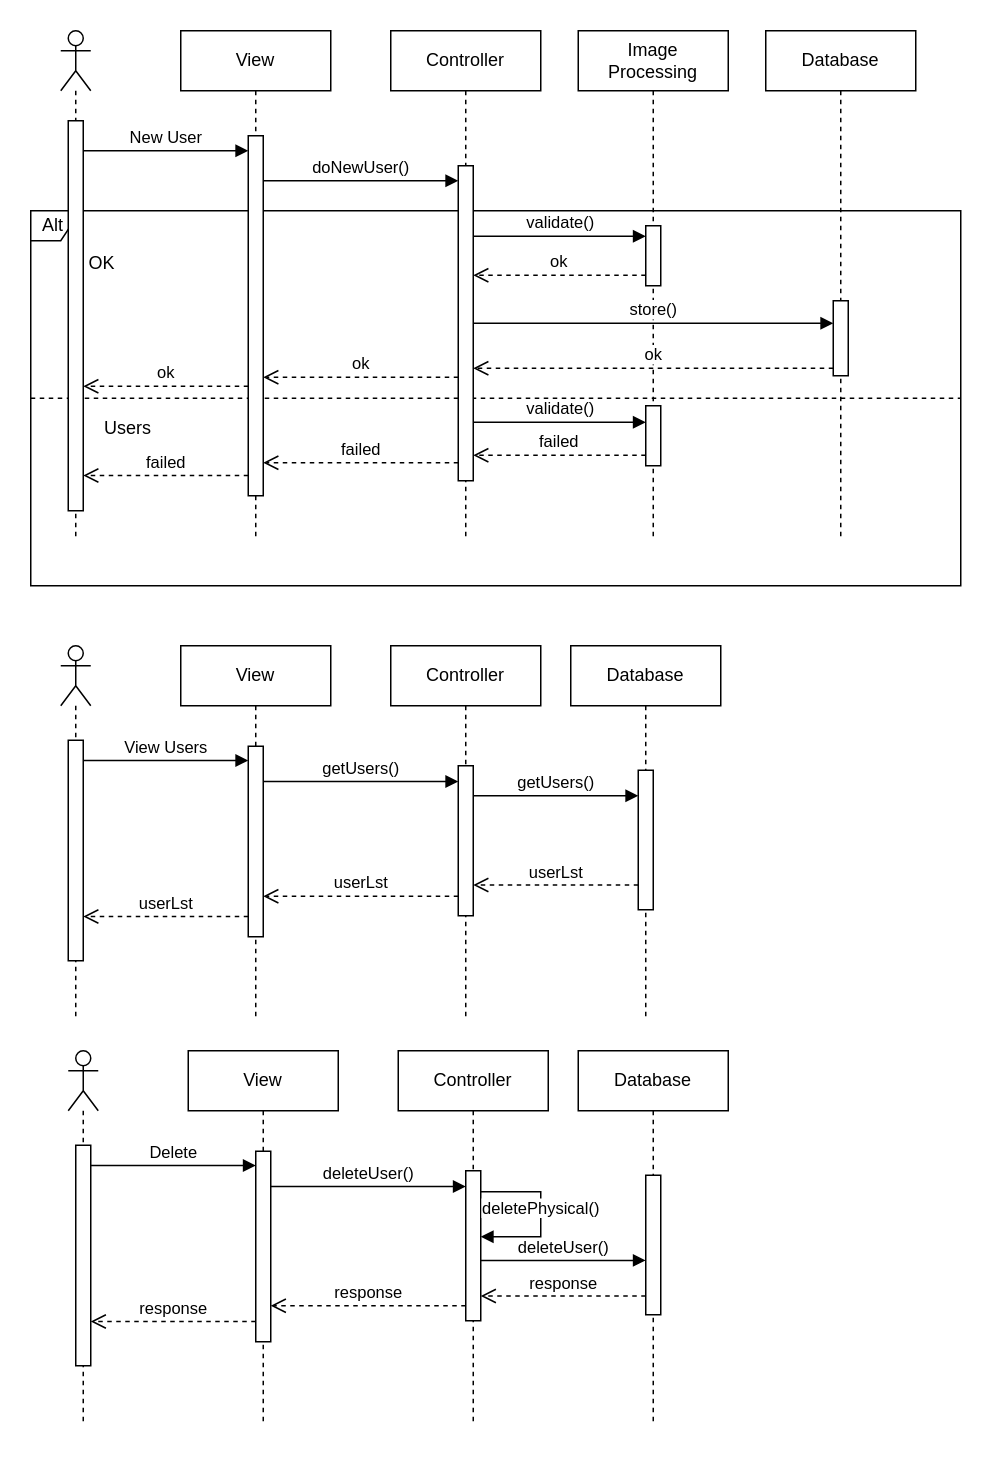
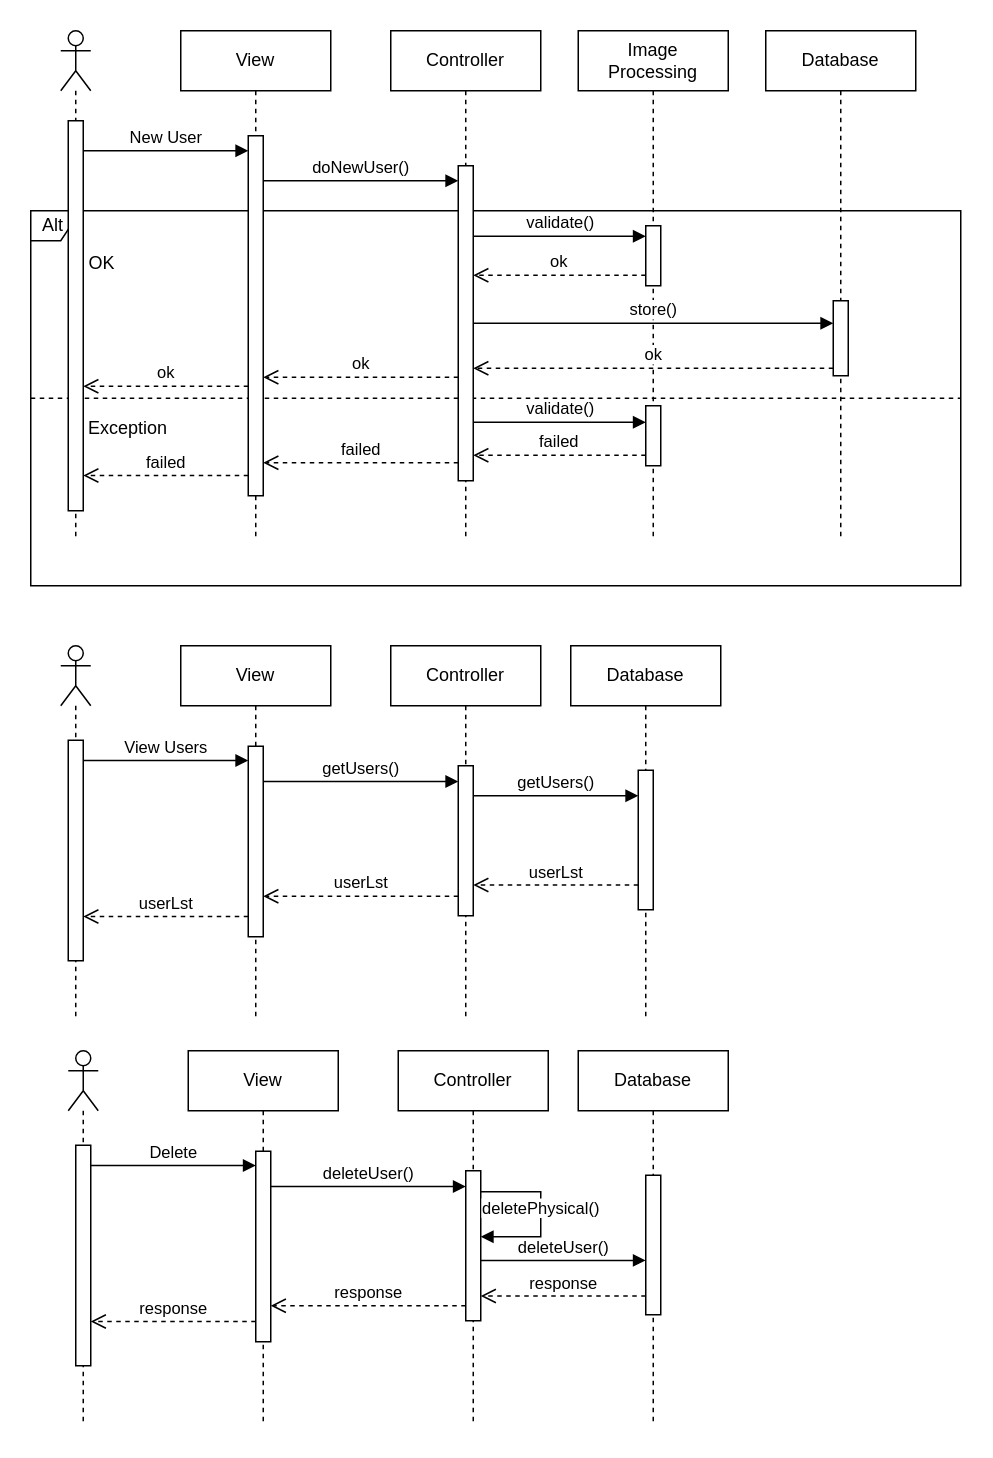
- <mxCell id="7" value="Users" style="text;html=1;align=center;verticalAlign=middle;whiteSpace=wrap;rounded=0;" parent="2" vertex="1"><mxGeometry x="35" y="130" width="60" height="30" as="geometry" /></mxCell>
+ <mxCell id="7" value="Exception" style="text;html=1;align=center;verticalAlign=middle;whiteSpace=wrap;rounded=0;" parent="2" vertex="1"><mxGeometry x="35" y="130" width="60" height="30" as="geometry" /></mxCell>
